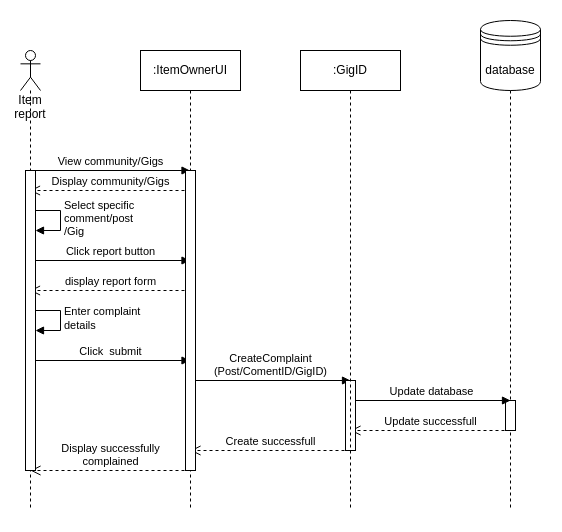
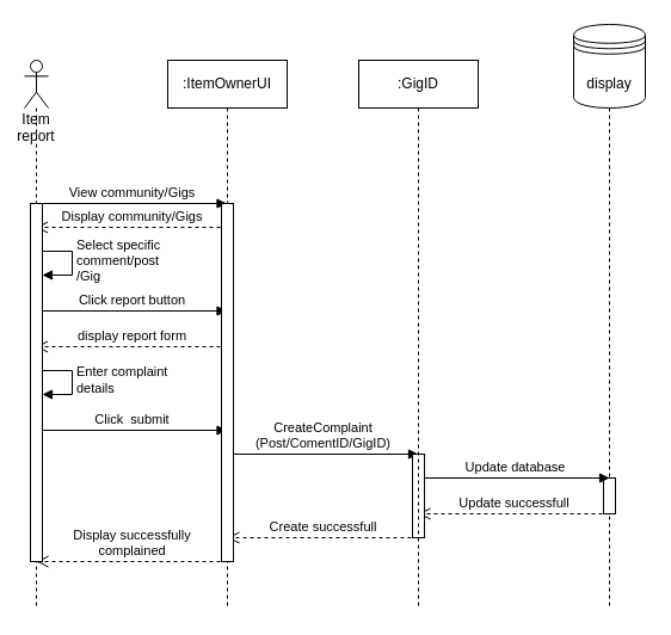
- <mxCell id="2" value="database" style="shape=umlLifeline;participant=datastore;perimeter=lifelinePerimeter;whiteSpace=wrap;html=1;container=1;collapsible=0;recursiveResize=0;verticalAlign=top;spacingTop=36;outlineConnect=0;size=70;" vertex="1" parent="1"><mxGeometry x="480" y="20" width="60" height="490" as="geometry" /></mxCell>
+ <mxCell id="2" value="display" style="shape=umlLifeline;participant=datastore;perimeter=lifelinePerimeter;whiteSpace=wrap;html=1;container=1;collapsible=0;recursiveResize=0;verticalAlign=top;spacingTop=36;outlineConnect=0;size=70;" vertex="1" parent="1"><mxGeometry x="480" y="20" width="60" height="490" as="geometry" /></mxCell>
